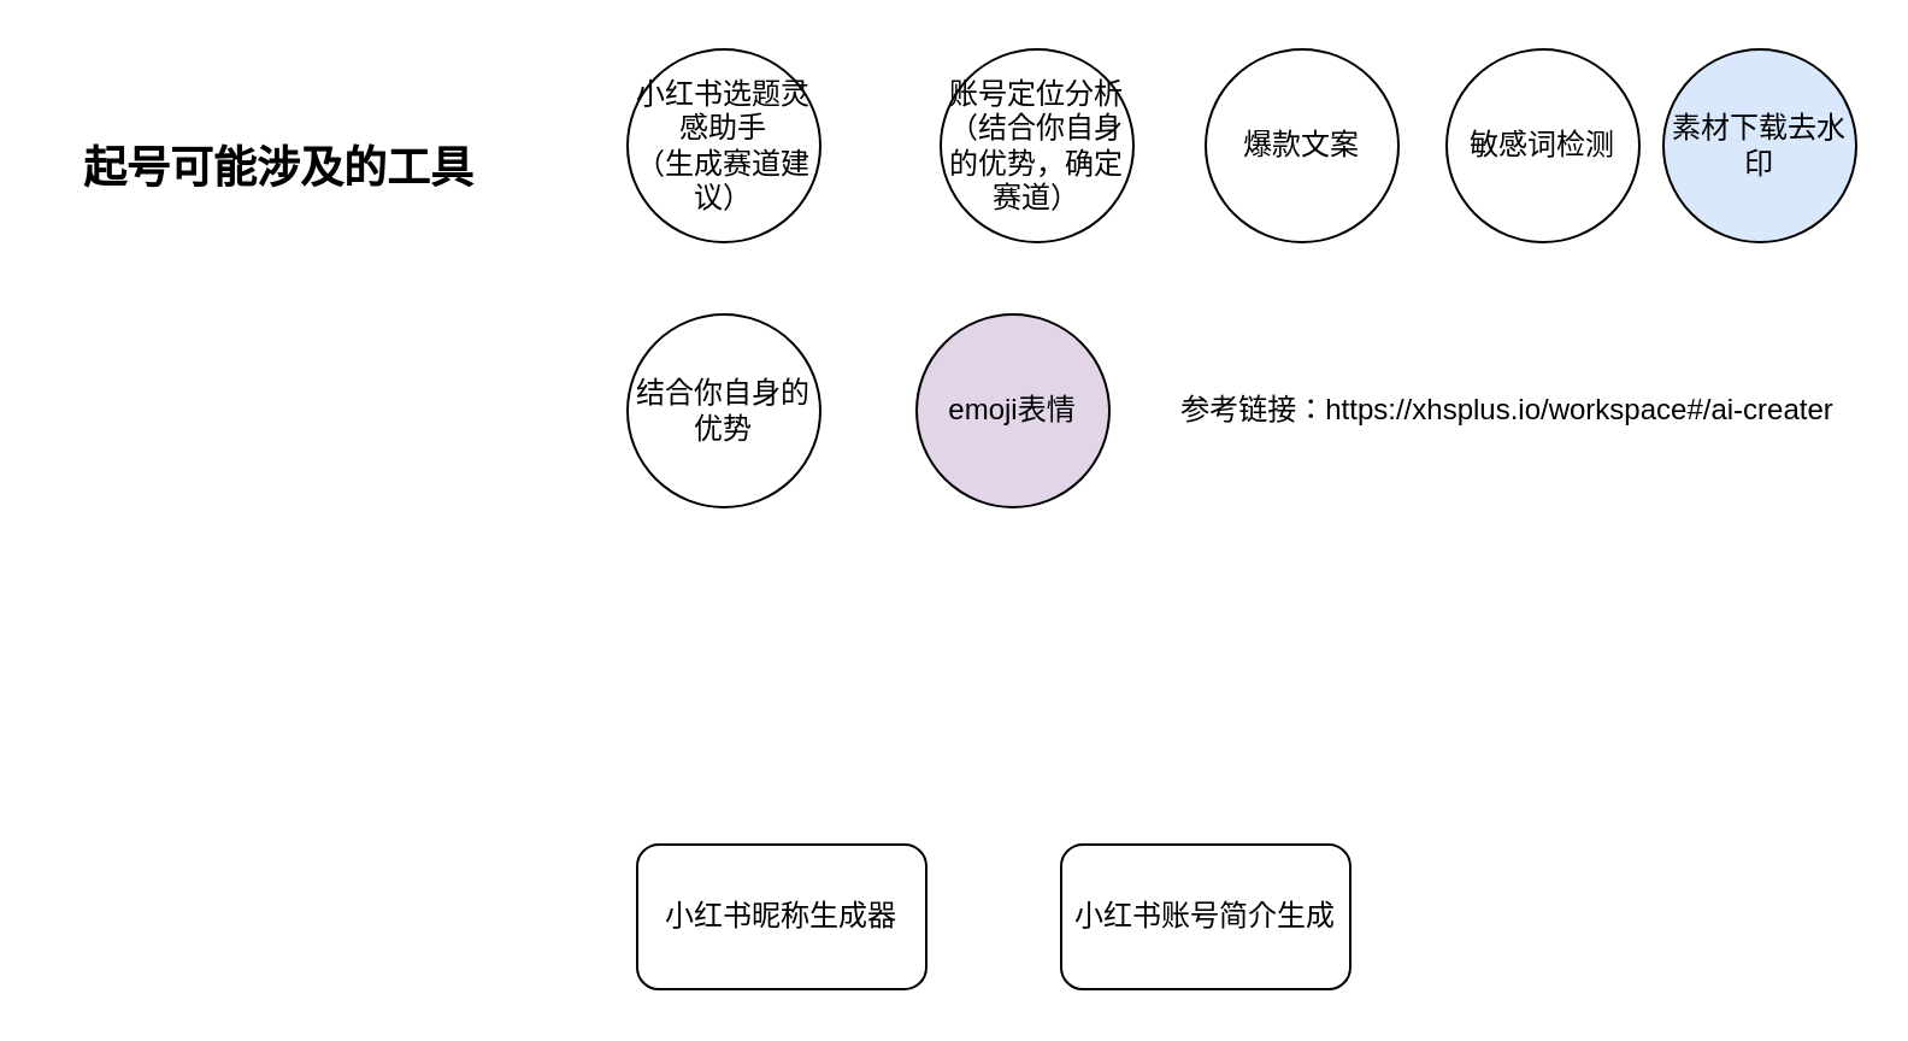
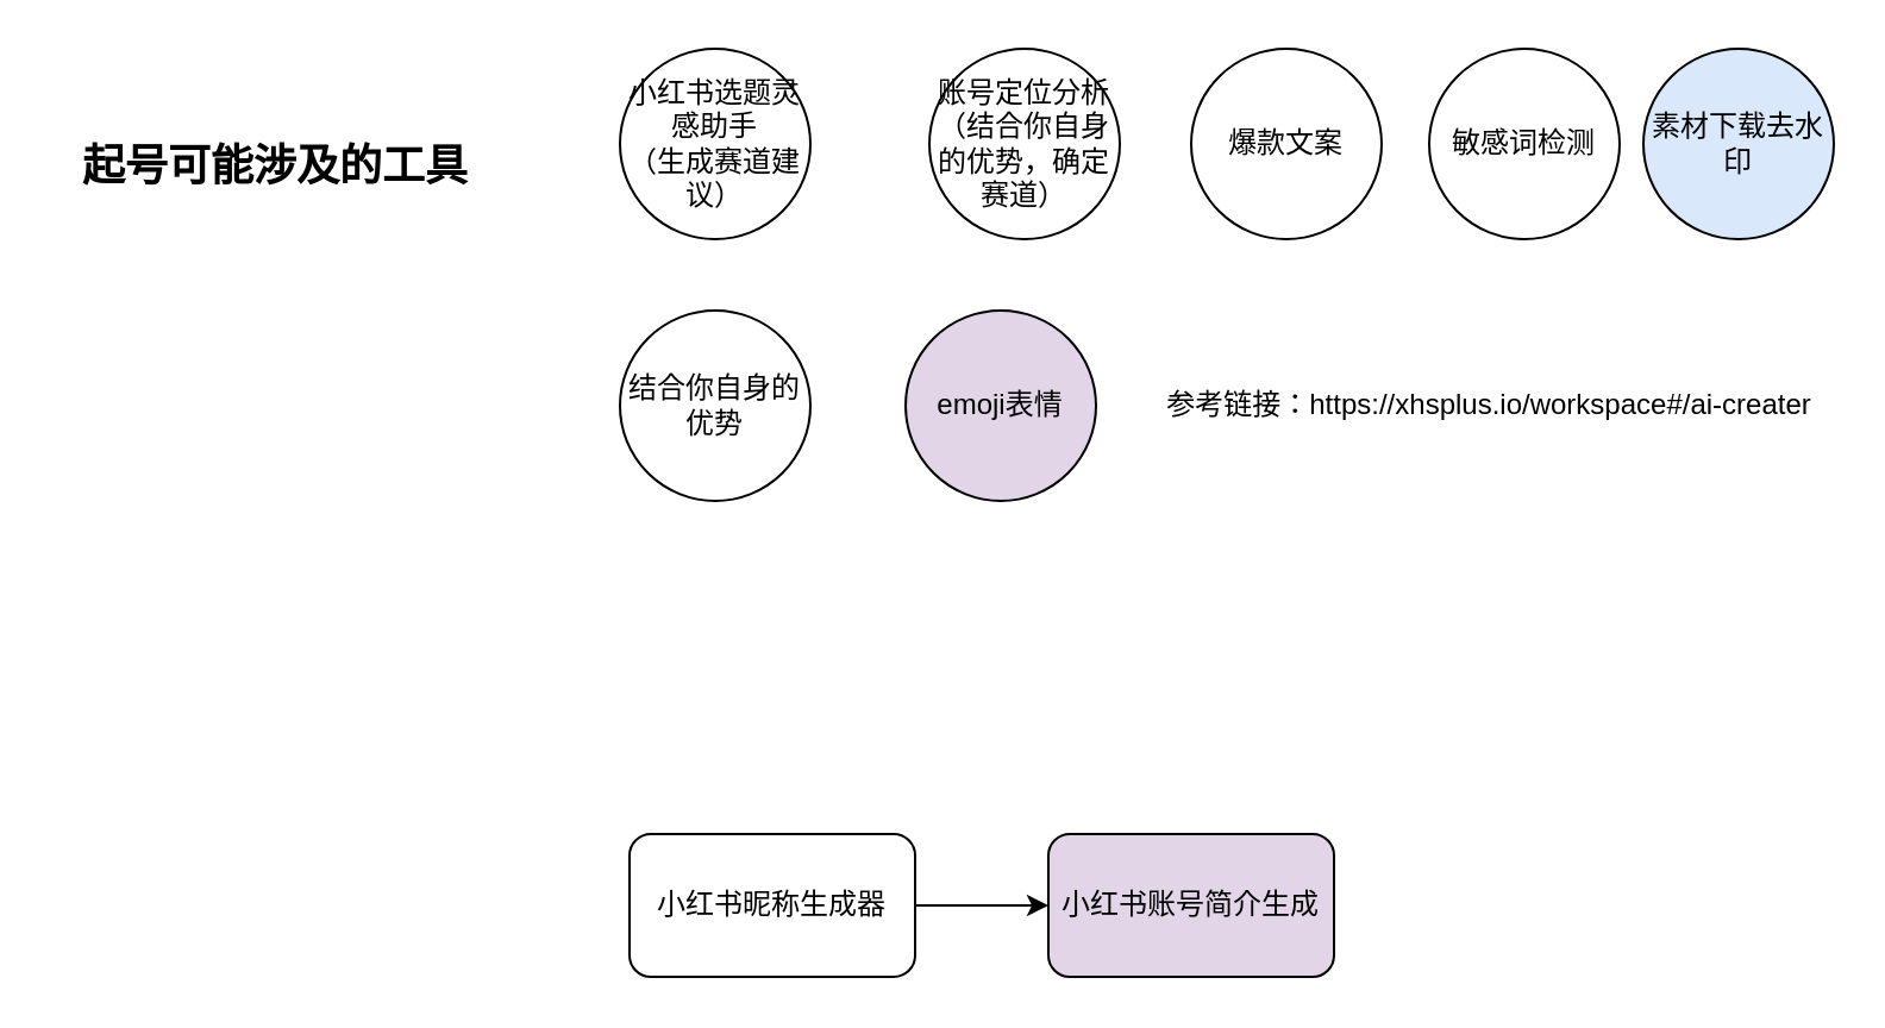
+ <mxCell id="2" style="edgeStyle=orthogonalEdgeStyle;rounded=0;orthogonalLoop=1;jettySize=auto;html=1;exitX=1;exitY=0.5;exitDx=0;exitDy=0;entryX=0;entryY=0.5;entryDx=0;entryDy=0;" edge="1" parent="1" source="3" target="5"><mxGeometry relative="1" as="geometry" /></mxCell>
- <mxCell id="5" value="小红书账号简介生成" style="rounded=1;whiteSpace=wrap;html=1;" vertex="1" parent="1"><mxGeometry x="440" y="350" width="120" height="60" as="geometry" /></mxCell>
+ <mxCell id="5" value="小红书账号简介生成" style="rounded=1;whiteSpace=wrap;html=1;fillColor=#e1d5e7;" vertex="1" parent="1"><mxGeometry x="440" y="350" width="120" height="60" as="geometry" /></mxCell>
